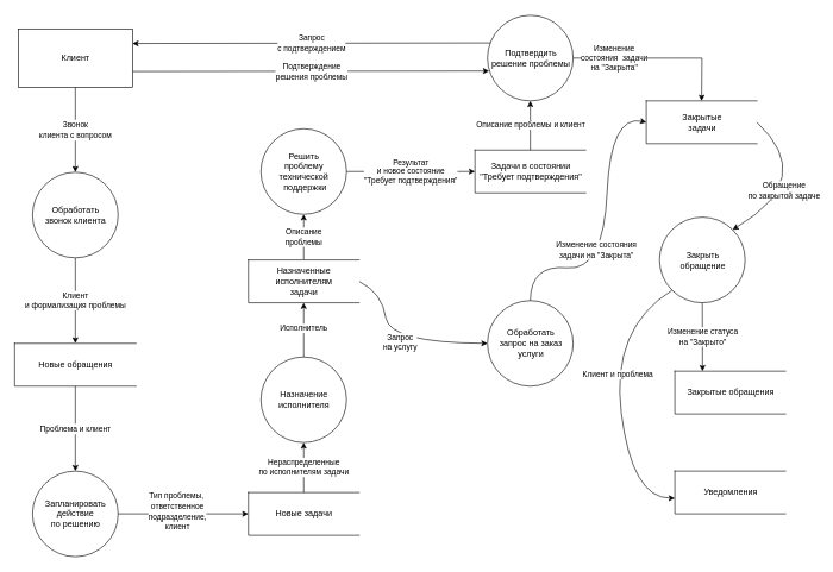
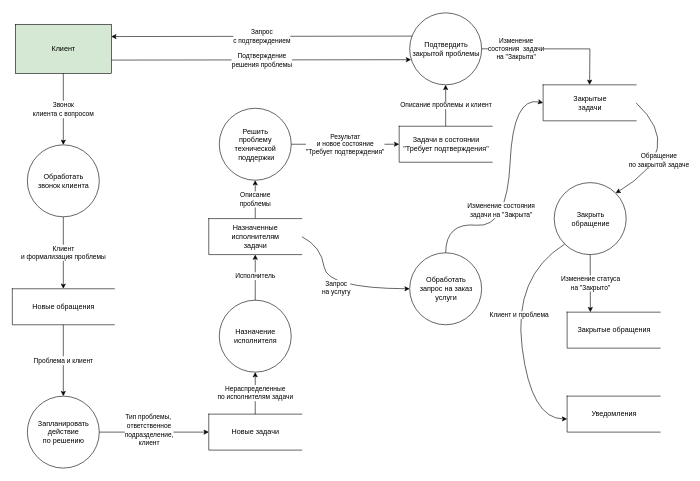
- <mxCell id="2" value="&lt;font style=&quot;font-size: 12px;&quot;&gt;Клиент&lt;/font&gt;" style="html=1;dashed=0;whitespace=wrap;" parent="1" vertex="1"><mxGeometry x="25" y="40" width="160" height="81.88" as="geometry" /></mxCell>
+ <mxCell id="2" value="&lt;font style=&quot;font-size: 12px;&quot;&gt;Клиент&lt;/font&gt;" style="html=1;dashed=0;whitespace=wrap;fillColor=#d5e8d4;" parent="1" vertex="1"><mxGeometry x="25" y="40" width="160" height="81.88" as="geometry" /></mxCell>
- <mxCell id="14" value="&lt;span style=&quot;&quot;&gt;Подтвердить &lt;br&gt;решение проблемы&lt;br&gt;&lt;/span&gt;" style="shape=ellipse;html=1;dashed=0;whitespace=wrap;perimeter=ellipsePerimeter;" parent="1" vertex="1"><mxGeometry x="682.5" y="20.94" width="120" height="120" as="geometry" /></mxCell>
+ <mxCell id="14" value="&lt;span style=&quot;&quot;&gt;Подтвердить &lt;br&gt;закрытой проблемы&lt;br&gt;&lt;/span&gt;" style="shape=ellipse;html=1;dashed=0;whitespace=wrap;perimeter=ellipsePerimeter;" parent="1" vertex="1"><mxGeometry x="682.5" y="20.94" width="120" height="120" as="geometry" /></mxCell>
